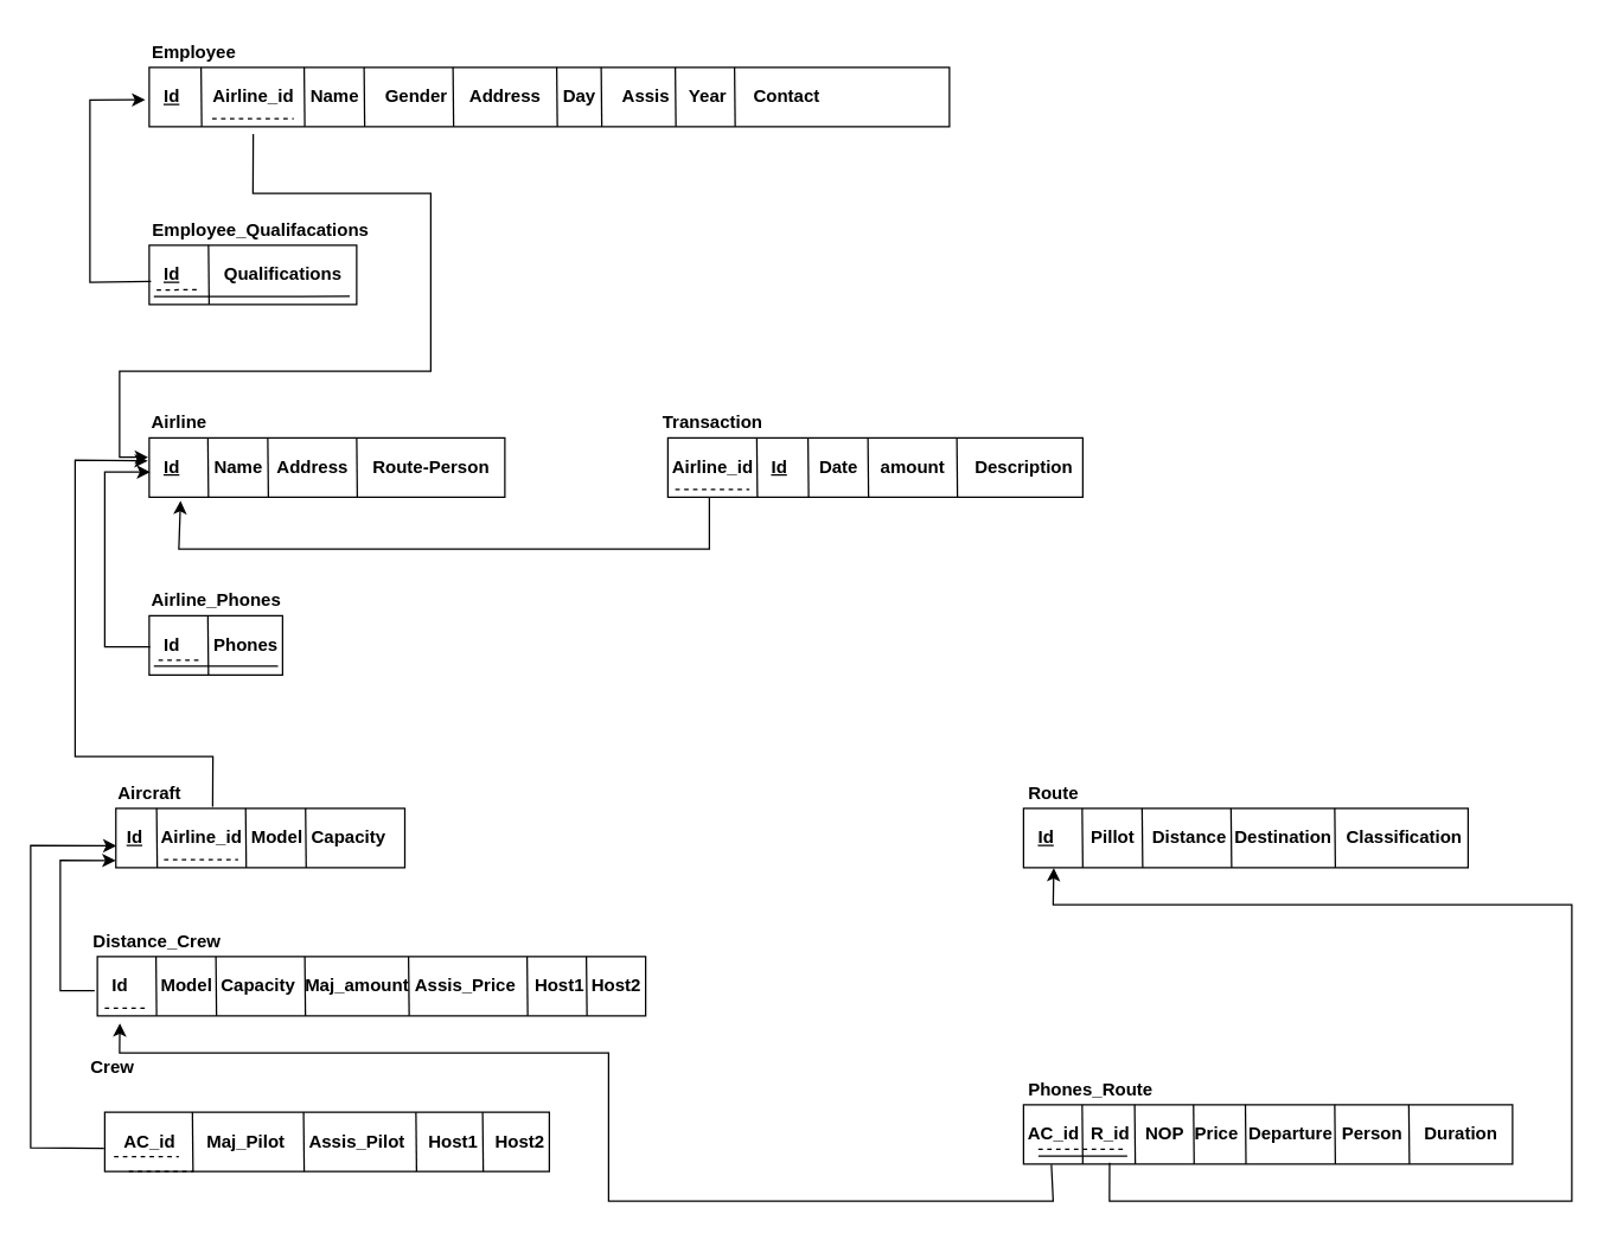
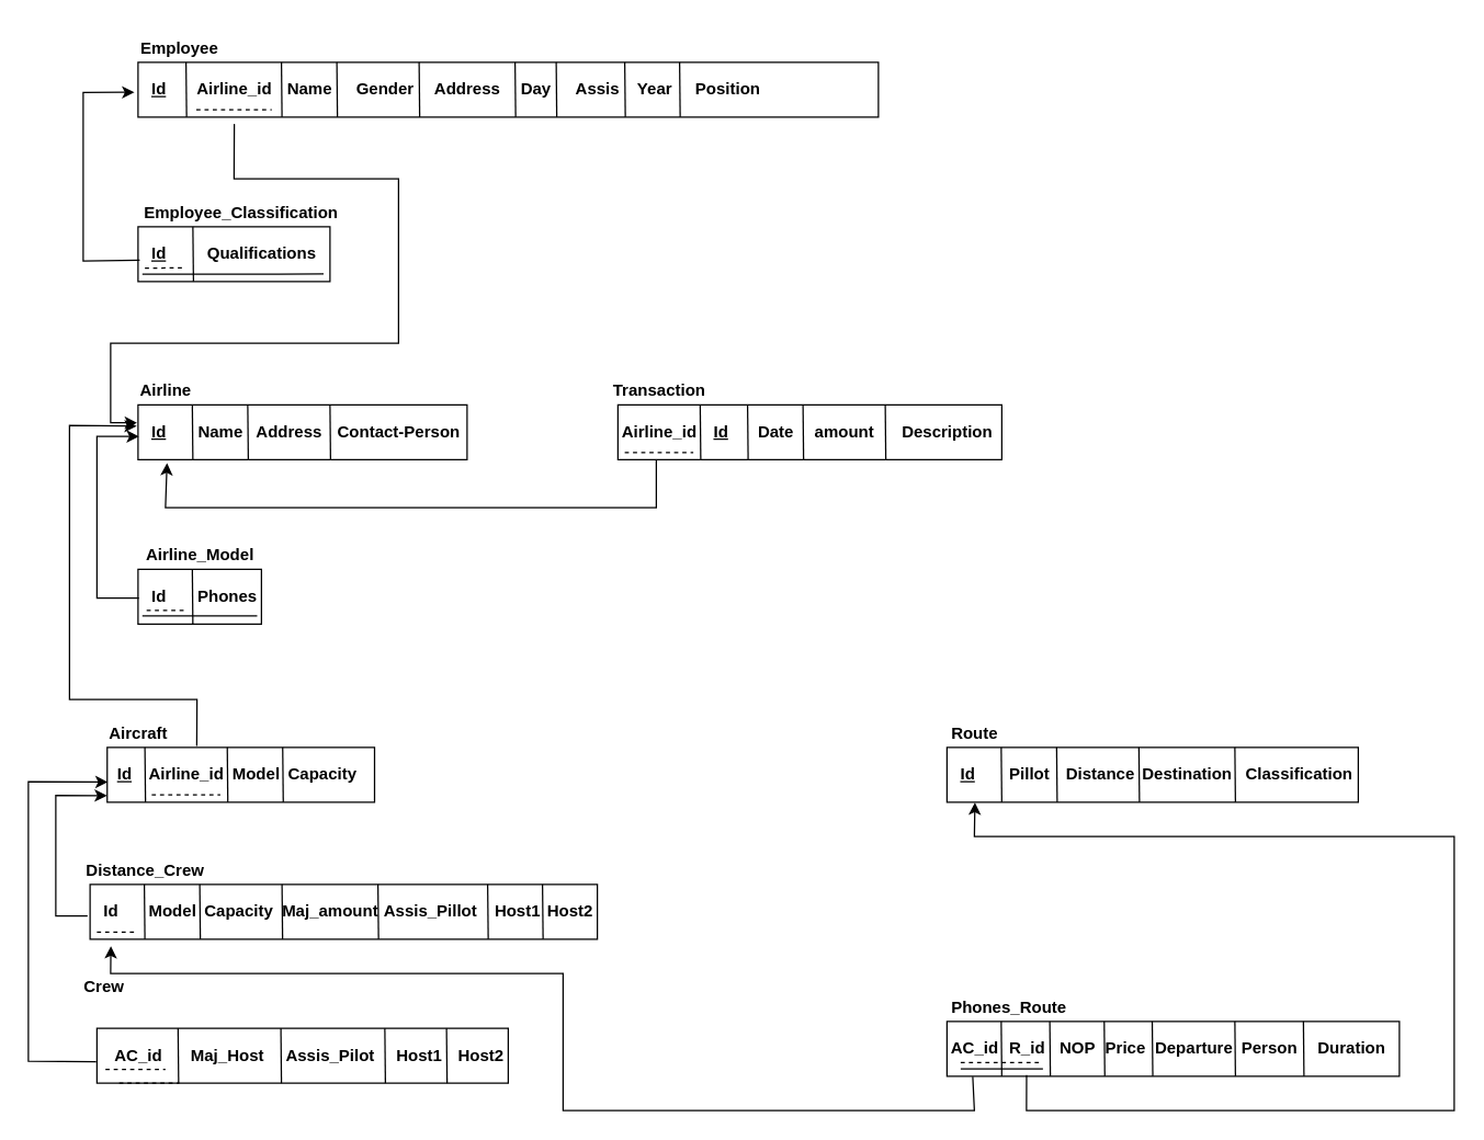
- <mxCell id="11" value="&lt;b&gt;Contact&lt;/b&gt;" style="text;html=1;align=center;verticalAlign=middle;resizable=0;points=[];autosize=1;strokeColor=none;fillColor=none;" vertex="1" parent="1"><mxGeometry x="495" y="50" width="70" height="30" as="geometry" /></mxCell>
+ <mxCell id="11" value="&lt;b&gt;Position&lt;/b&gt;" style="text;html=1;align=center;verticalAlign=middle;resizable=0;points=[];autosize=1;strokeColor=none;fillColor=none;" vertex="1" parent="1"><mxGeometry x="495" y="50" width="70" height="30" as="geometry" /></mxCell>
- <mxCell id="36" value="&lt;b&gt;Employee_Qualifacations&lt;/b&gt;" style="text;html=1;align=center;verticalAlign=middle;resizable=0;points=[];autosize=1;strokeColor=none;fillColor=none;" vertex="1" parent="1"><mxGeometry x="90" y="140" width="170" height="30" as="geometry" /></mxCell>
+ <mxCell id="36" value="&lt;b&gt;Employee_Classification&lt;/b&gt;" style="text;html=1;align=center;verticalAlign=middle;resizable=0;points=[];autosize=1;strokeColor=none;fillColor=none;" vertex="1" parent="1"><mxGeometry x="90" y="140" width="170" height="30" as="geometry" /></mxCell>
- <mxCell id="48" value="&lt;b&gt;Route-Person&lt;/b&gt;" style="text;html=1;align=center;verticalAlign=middle;resizable=0;points=[];autosize=1;strokeColor=none;fillColor=none;" vertex="1" parent="1"><mxGeometry x="235" y="300" width="110" height="30" as="geometry" /></mxCell>
+ <mxCell id="48" value="&lt;b&gt;Contact-Person&lt;/b&gt;" style="text;html=1;align=center;verticalAlign=middle;resizable=0;points=[];autosize=1;strokeColor=none;fillColor=none;" vertex="1" parent="1"><mxGeometry x="235" y="300" width="110" height="30" as="geometry" /></mxCell>
- <mxCell id="53" value="&lt;b&gt;Airline_Phones&lt;/b&gt;" style="text;html=1;align=center;verticalAlign=middle;resizable=0;points=[];autosize=1;strokeColor=none;fillColor=none;" vertex="1" parent="1"><mxGeometry x="90" y="390" width="110" height="30" as="geometry" /></mxCell>
+ <mxCell id="53" value="&lt;b&gt;Airline_Model&lt;/b&gt;" style="text;html=1;align=center;verticalAlign=middle;resizable=0;points=[];autosize=1;strokeColor=none;fillColor=none;" vertex="1" parent="1"><mxGeometry x="90" y="390" width="110" height="30" as="geometry" /></mxCell>
- <mxCell id="25" value="&lt;b&gt;&amp;nbsp; Assis_Price&lt;/b&gt;" style="text;html=1;align=center;verticalAlign=middle;resizable=0;points=[];autosize=1;strokeColor=none;fillColor=none;" vertex="1" parent="1"><mxGeometry x="260" y="650" width="100" height="30" as="geometry" /></mxCell>
+ <mxCell id="25" value="&lt;b&gt;&amp;nbsp; Assis_Pillot&lt;/b&gt;" style="text;html=1;align=center;verticalAlign=middle;resizable=0;points=[];autosize=1;strokeColor=none;fillColor=none;" vertex="1" parent="1"><mxGeometry x="260" y="650" width="100" height="30" as="geometry" /></mxCell>
- <mxCell id="87" value="&lt;b&gt;Maj_Pilot&lt;/b&gt;" style="text;html=1;align=center;verticalAlign=middle;resizable=0;points=[];autosize=1;strokeColor=none;fillColor=none;" vertex="1" parent="1"><mxGeometry x="125" y="755" width="80" height="30" as="geometry" /></mxCell>
+ <mxCell id="87" value="&lt;b&gt;Maj_Host&lt;/b&gt;" style="text;html=1;align=center;verticalAlign=middle;resizable=0;points=[];autosize=1;strokeColor=none;fillColor=none;" vertex="1" parent="1"><mxGeometry x="125" y="755" width="80" height="30" as="geometry" /></mxCell>
